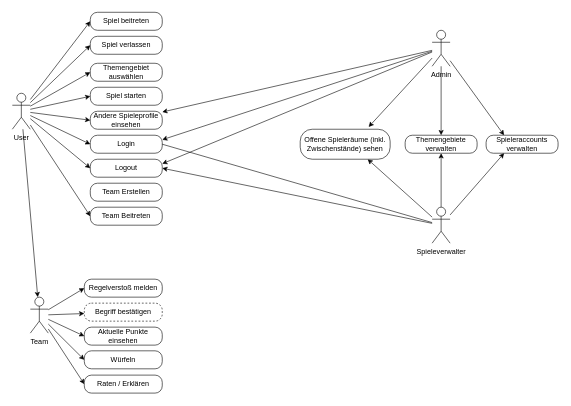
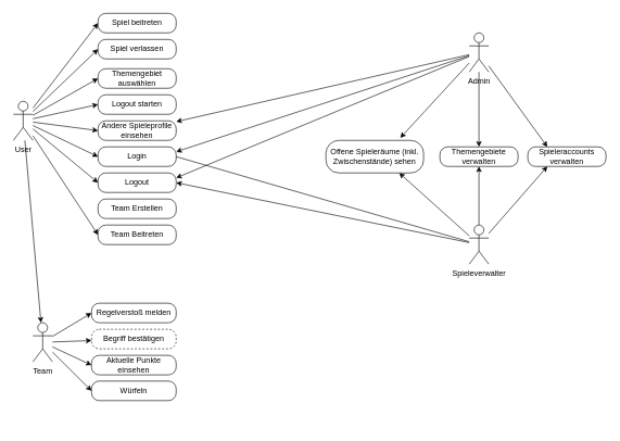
- <mxCell id="33" value="Spiel starten" style="rounded=1;whiteSpace=wrap;html=1;arcSize=40;" vertex="1" parent="1"><mxGeometry x="150" y="145" width="120" height="30" as="geometry" /></mxCell>
+ <mxCell id="33" value="Logout starten" style="rounded=1;whiteSpace=wrap;html=1;arcSize=40;" vertex="1" parent="1"><mxGeometry x="150" y="145" width="120" height="30" as="geometry" /></mxCell>
- <mxCell id="16" style="edgeStyle=none;rounded=0;orthogonalLoop=1;jettySize=auto;html=1;entryX=0;entryY=0.5;entryDx=0;entryDy=0;" edge="1" parent="1" source="17" target="38"><mxGeometry relative="1" as="geometry" /></mxCell>
- <mxCell id="38" value="Raten / Erklären" style="rounded=1;whiteSpace=wrap;html=1;arcSize=40;" vertex="1" parent="1"><mxGeometry x="140" y="625" width="130" height="30" as="geometry" /></mxCell>
